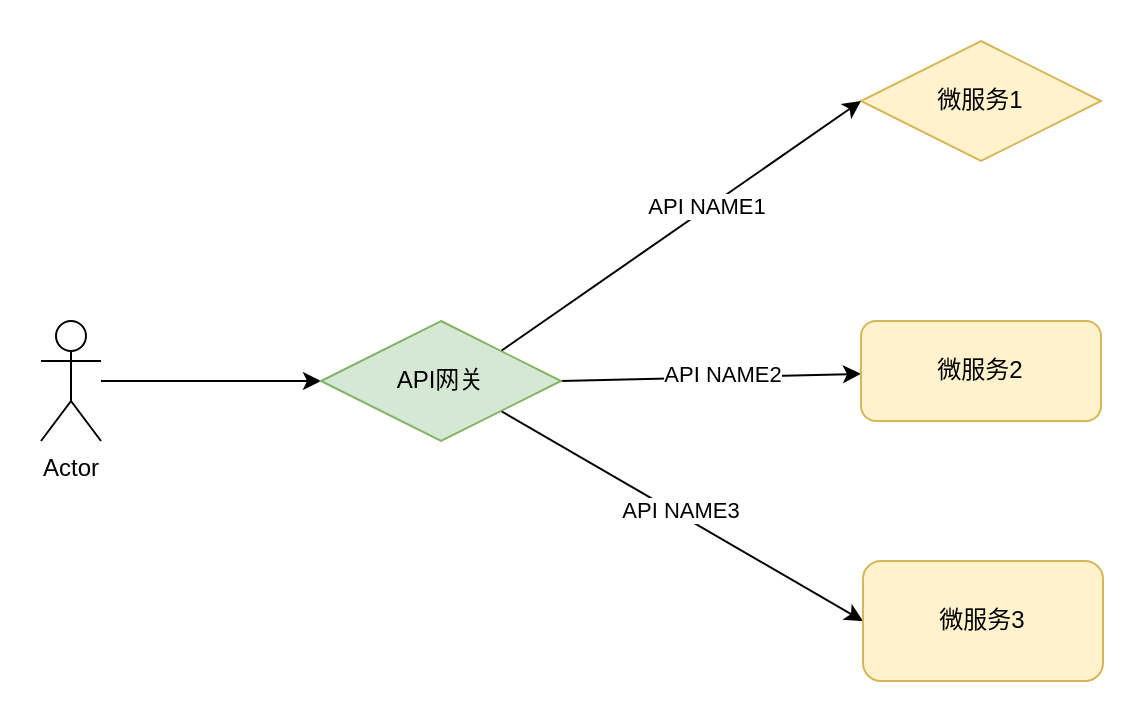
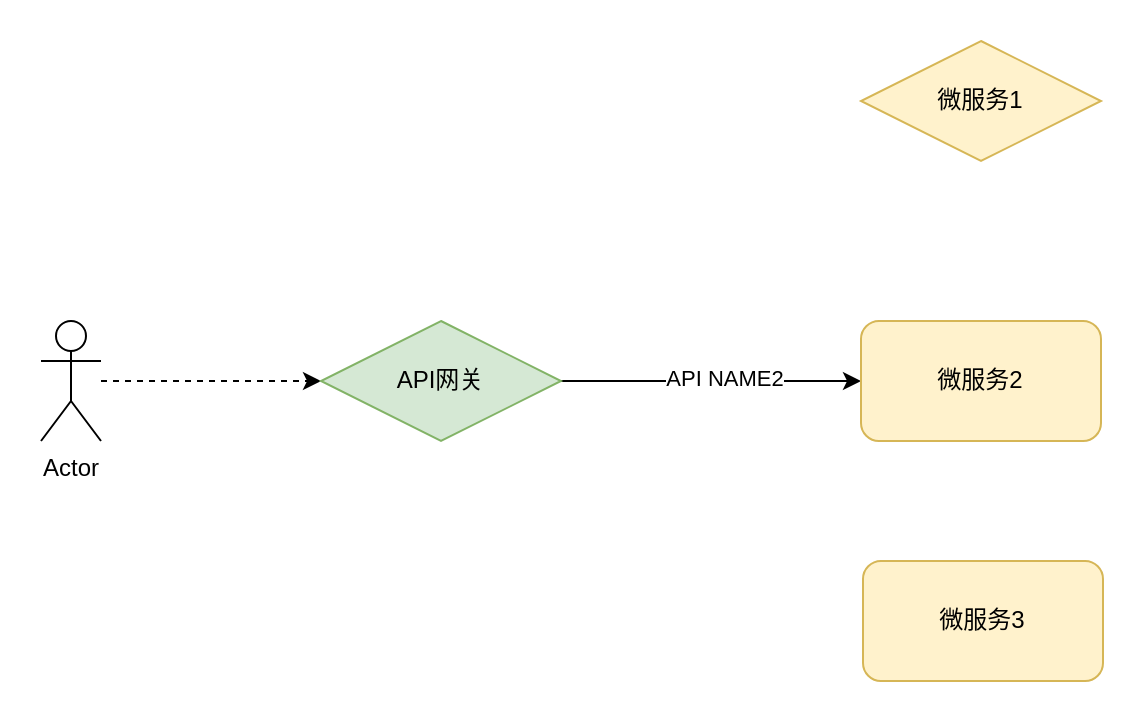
- <mxCell id="3" style="rounded=0;orthogonalLoop=1;jettySize=auto;html=1;entryX=0;entryY=0.5;entryDx=0;entryDy=0;exitX=1;exitY=0;exitDx=0;exitDy=0;" parent="1" source="13" target="2" edge="1"><mxGeometry relative="1" as="geometry"><mxPoint x="200" y="140" as="sourcePoint" /></mxGeometry></mxCell>
- <mxCell id="4" value="API NAME1" style="edgeLabel;html=1;align=center;verticalAlign=middle;resizable=0;points=[];" parent="3" vertex="1" connectable="0"><mxGeometry x="0.147" y="1" relative="1" as="geometry"><mxPoint as="offset" /></mxGeometry></mxCell>
- <mxCell id="12" value="微服务2" style="rounded=1;whiteSpace=wrap;html=1;fillColor=#fff2cc;strokeColor=#d6b656;" parent="1" vertex="1"><mxGeometry x="430" y="160" width="120" height="50" as="geometry" /></mxCell>
+ <mxCell id="12" value="微服务2" style="rounded=1;whiteSpace=wrap;html=1;fillColor=#fff2cc;strokeColor=#d6b656;" parent="1" vertex="1"><mxGeometry x="430" y="160" width="120" height="60" as="geometry" /></mxCell>
- <mxCell id="9" style="edgeStyle=orthogonalEdgeStyle;rounded=0;orthogonalLoop=1;jettySize=auto;html=1;" edge="1" parent="1" source="10" target="13"><mxGeometry relative="1" as="geometry" /></mxCell>
+ <mxCell id="9" style="edgeStyle=orthogonalEdgeStyle;rounded=0;orthogonalLoop=1;jettySize=auto;html=1;dashed=1;" edge="1" parent="1" source="10" target="13"><mxGeometry relative="1" as="geometry" /></mxCell>
- <mxCell id="7" style="edgeStyle=none;rounded=0;orthogonalLoop=1;jettySize=auto;html=1;entryX=0;entryY=0.5;entryDx=0;entryDy=0;exitX=1;exitY=1;exitDx=0;exitDy=0;" parent="1" source="13" target="11" edge="1"><mxGeometry relative="1" as="geometry"><mxPoint x="260" y="280" as="sourcePoint" /></mxGeometry></mxCell>
- <mxCell id="8" value="API NAME3" style="edgeLabel;html=1;align=center;verticalAlign=middle;resizable=0;points=[];" parent="7" vertex="1" connectable="0"><mxGeometry x="-0.025" y="2" relative="1" as="geometry"><mxPoint as="offset" /></mxGeometry></mxCell>
